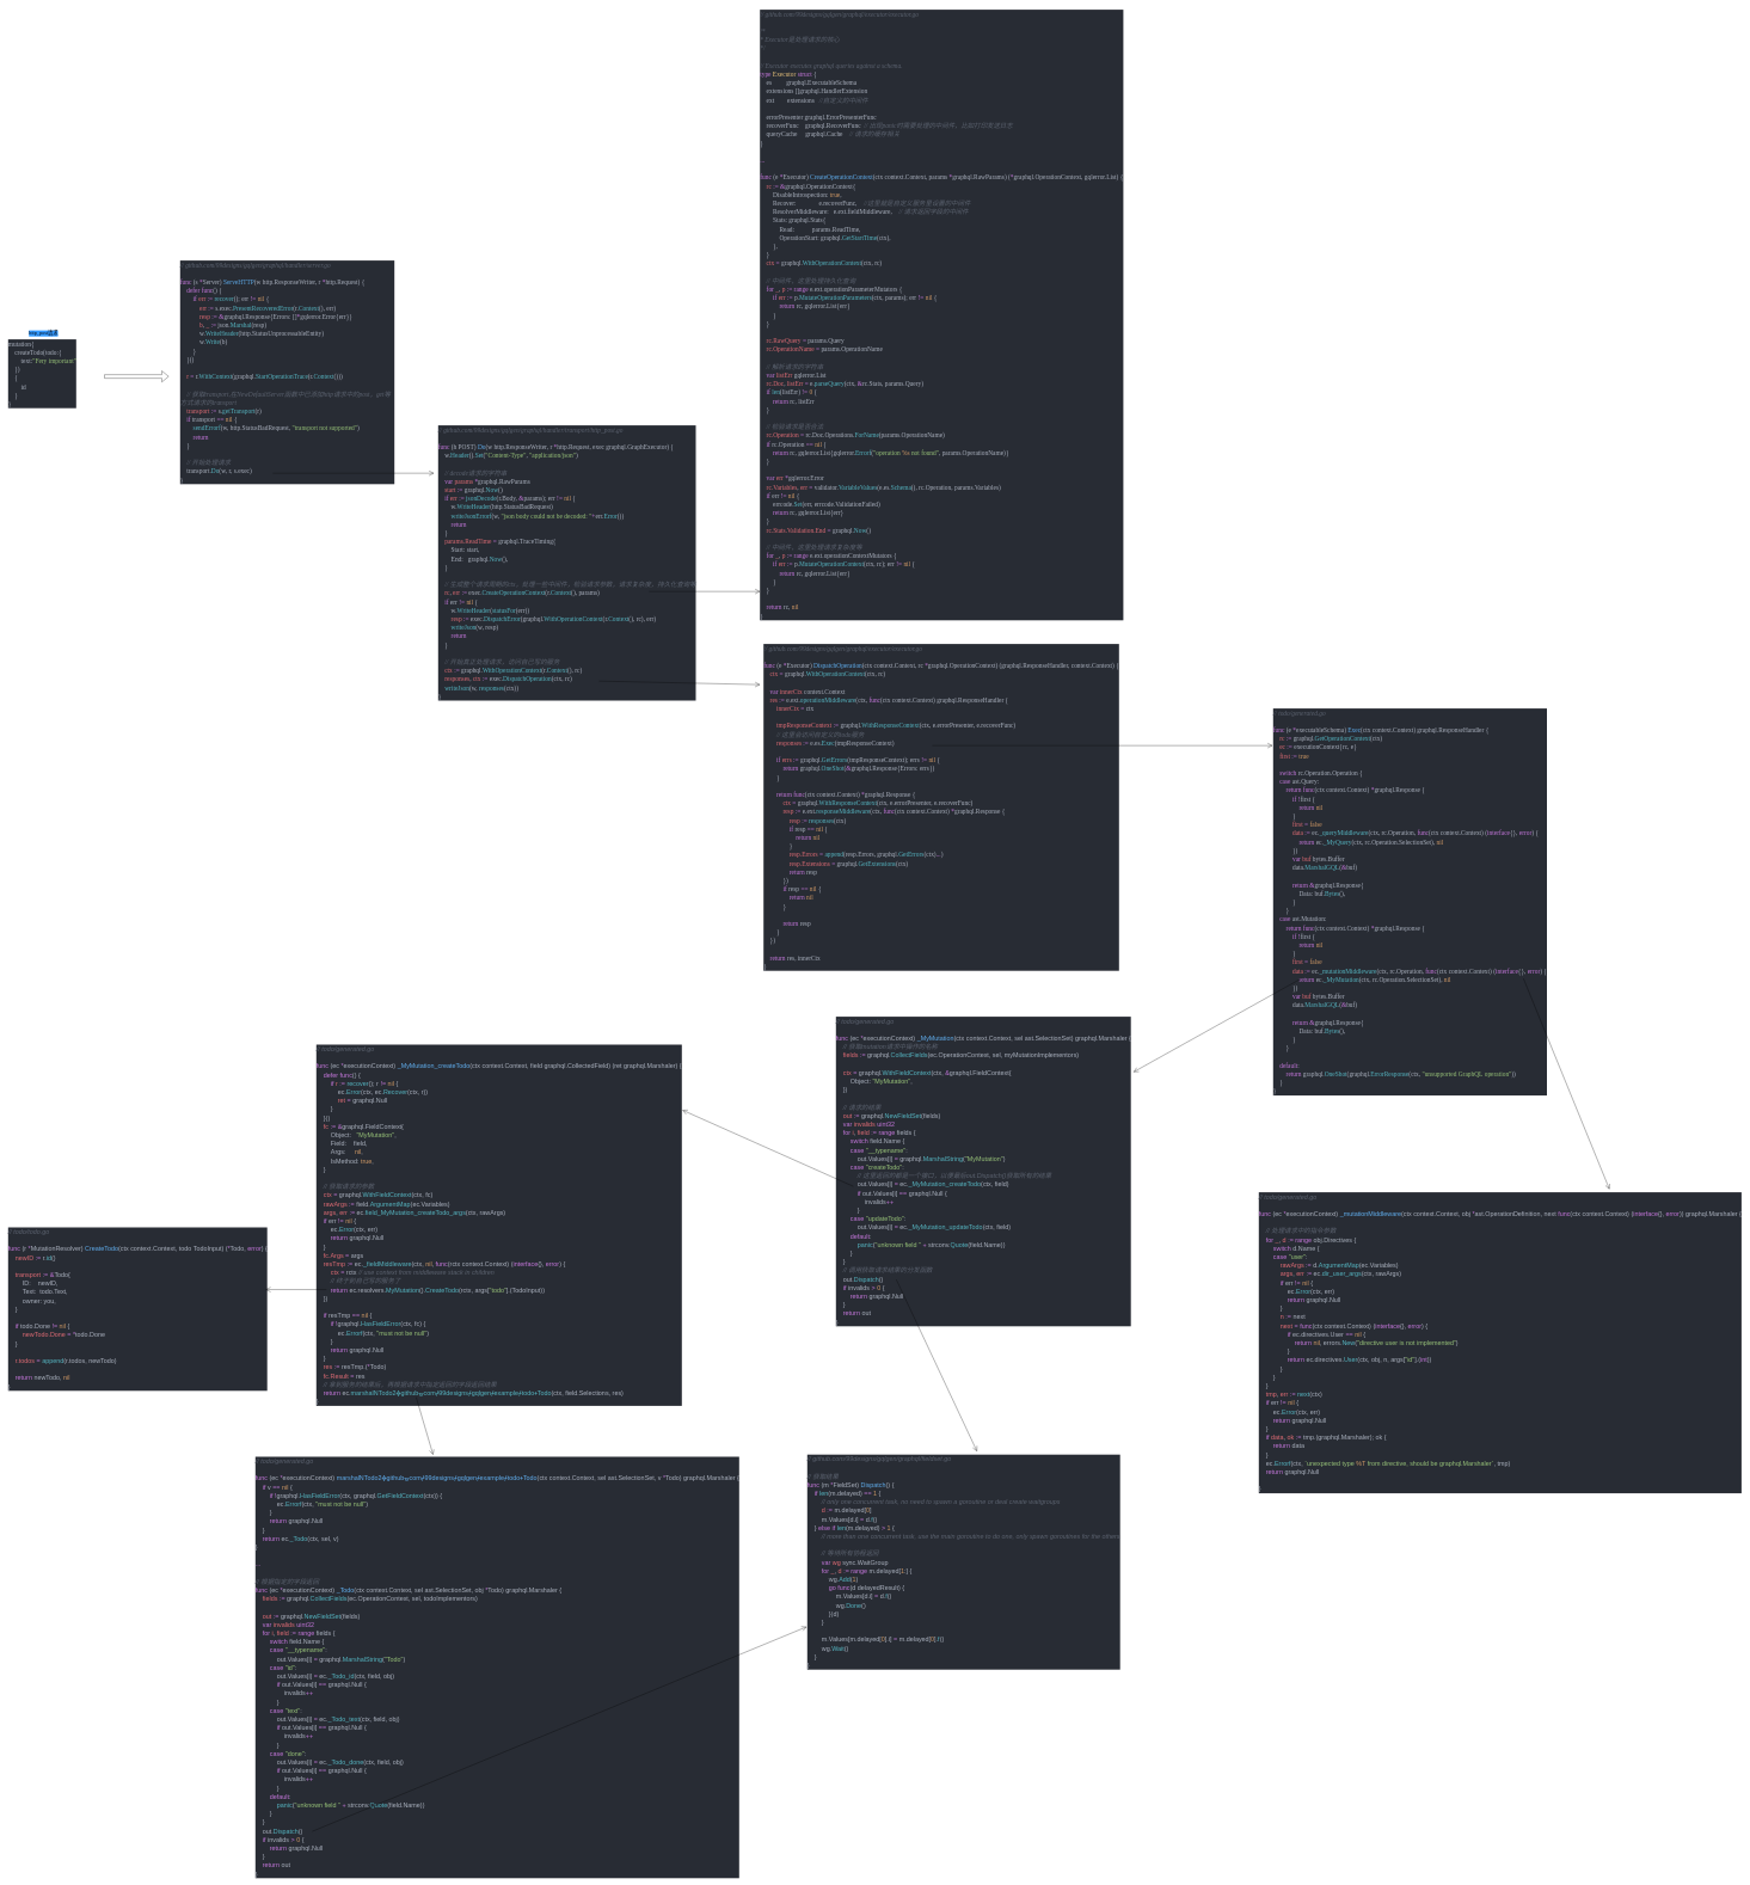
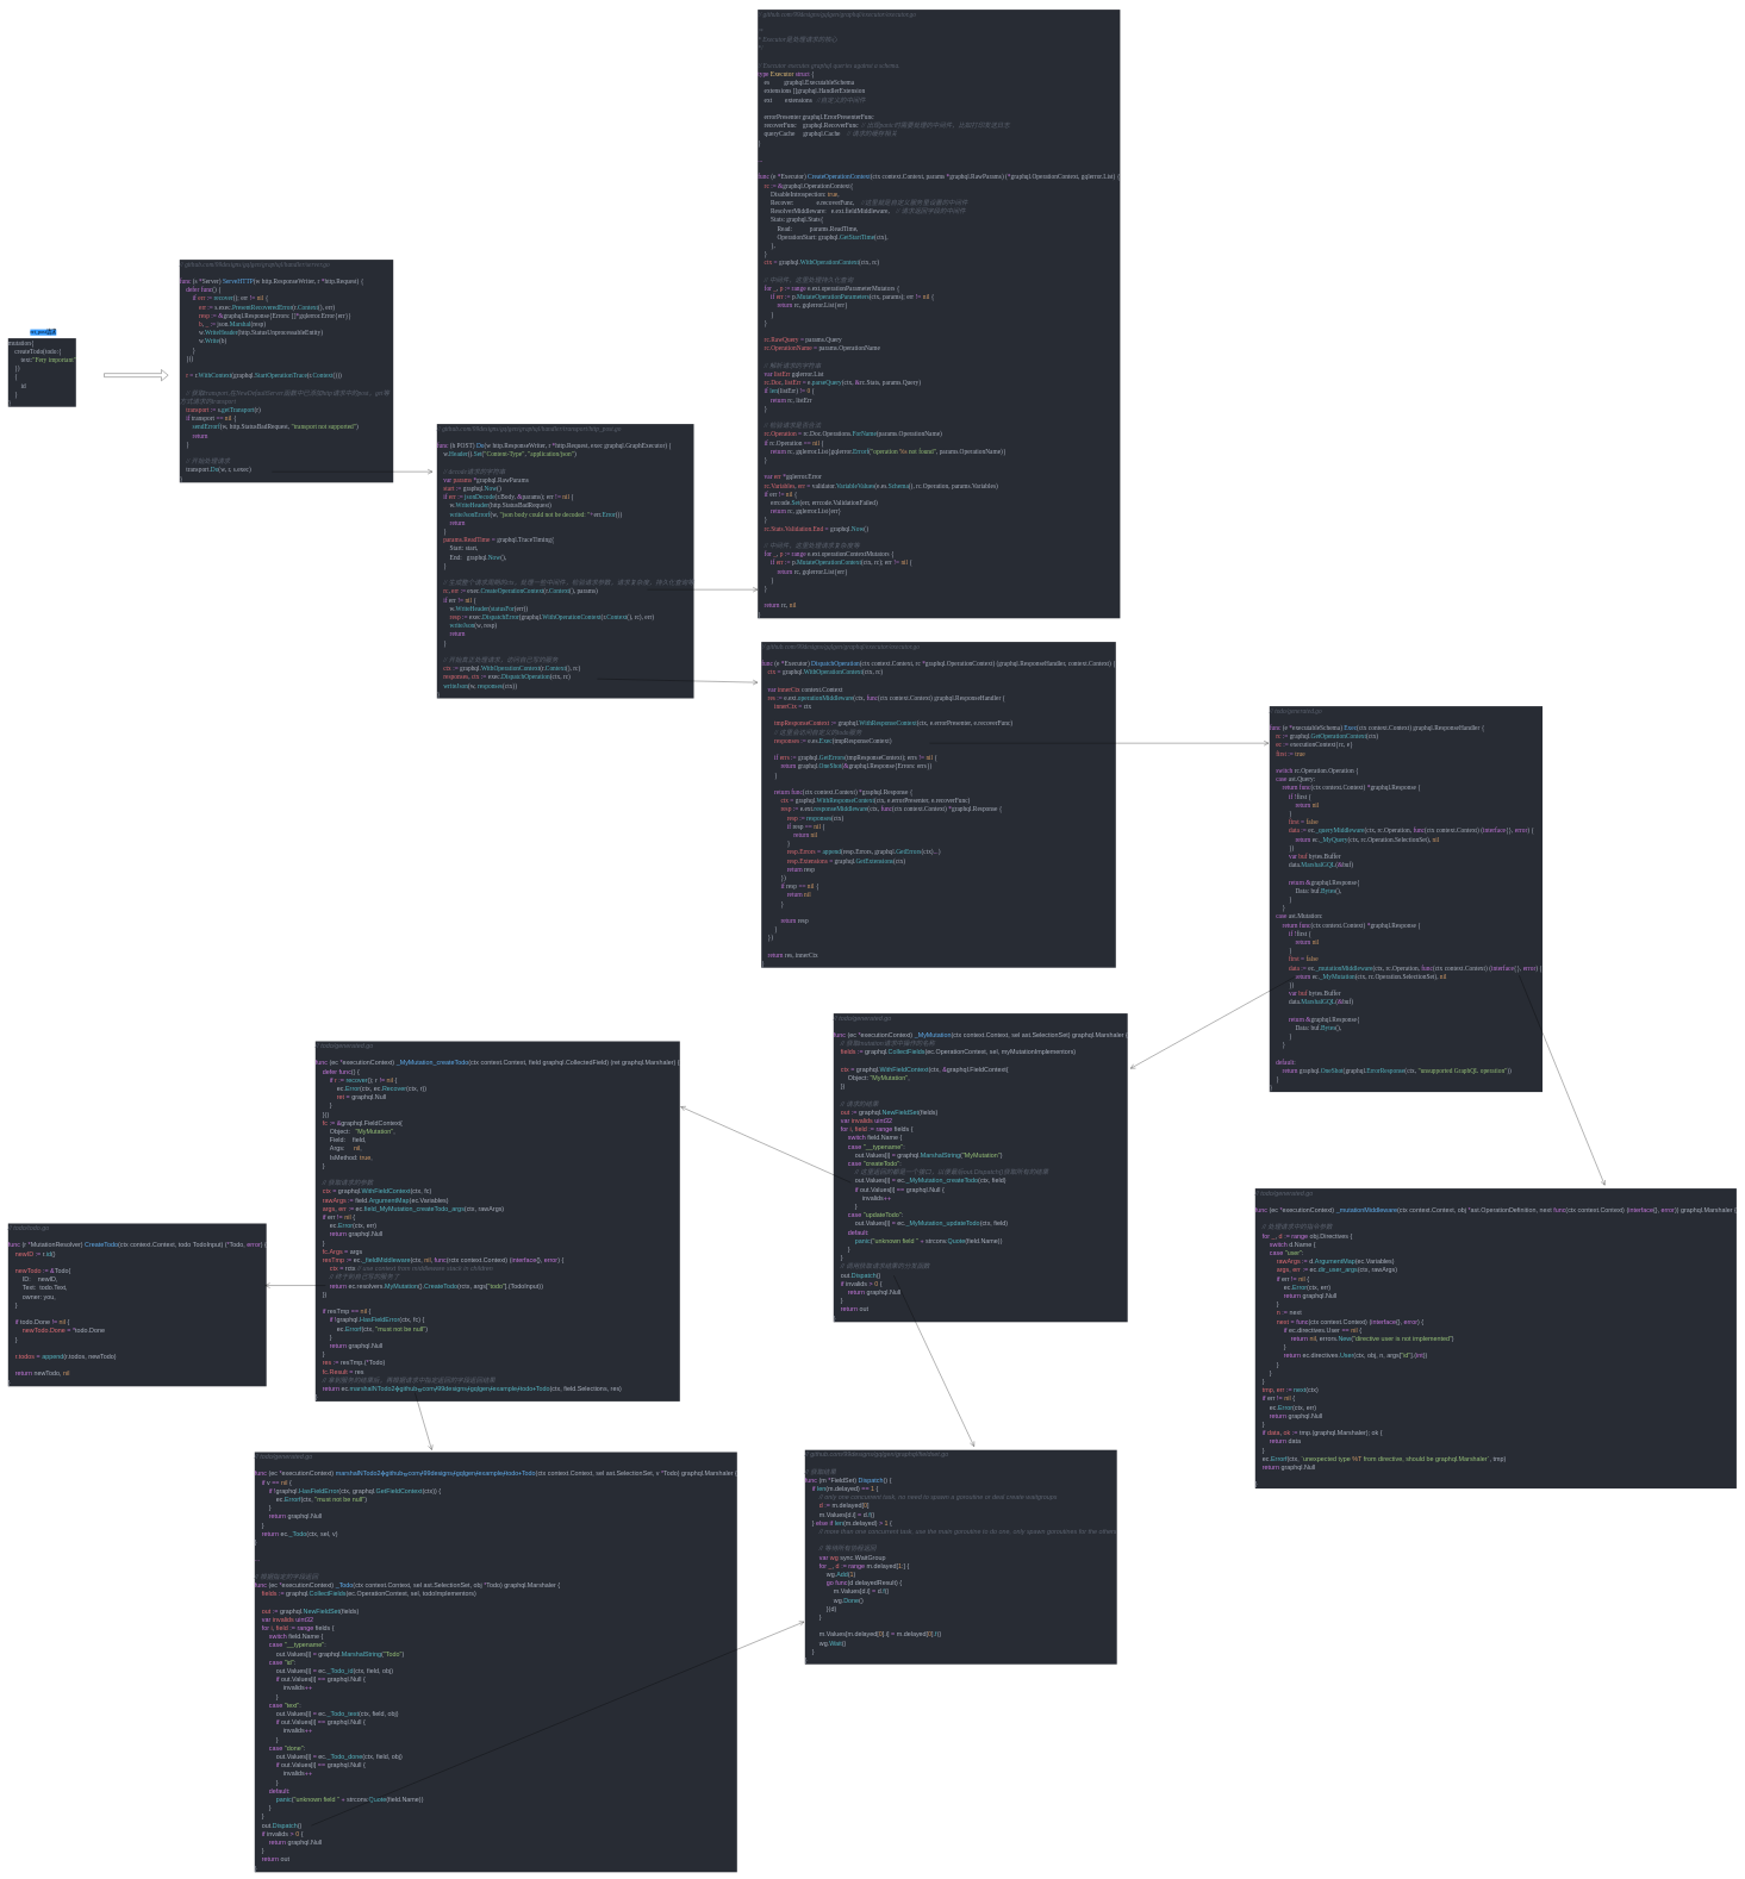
- <mxCell id="2" value="http_post请求" style="text;html=1;strokeColor=none;fillColor=none;align=center;verticalAlign=middle;whiteSpace=wrap;rounded=0;labelBackgroundColor=#3399FF;fontFamily=Garamond;fontSize=14;fontColor=#000000;" parent="1" vertex="1"><mxGeometry x="70" y="920" width="101" height="20" as="geometry" /></mxCell>
+ <mxCell id="2" value="ret_post请求" style="text;html=1;strokeColor=none;fillColor=none;align=center;verticalAlign=middle;whiteSpace=wrap;rounded=0;labelBackgroundColor=#3399FF;fontFamily=Garamond;fontSize=14;fontColor=#000000;" parent="1" vertex="1"><mxGeometry x="70" y="920" width="101" height="20" as="geometry" /></mxCell>
- <mxCell id="16" value="&lt;div style=&quot;color: rgb(171, 178, 191); background-color: rgb(40, 44, 52); font-weight: normal; font-size: 18px; line-height: 24px;&quot;&gt;&lt;div&gt;&lt;span style=&quot;color: #5c6370 ; font-style: italic&quot;&gt;//&amp;nbsp;todo/todo.go&lt;/span&gt;&lt;/div&gt;&lt;br&gt;&lt;div&gt;&lt;span style=&quot;color: #c678dd&quot;&gt;func&lt;/span&gt;&lt;span style=&quot;color: #abb2bf&quot;&gt;&amp;nbsp;(r&amp;nbsp;&lt;/span&gt;&lt;span style=&quot;color: #c678dd&quot;&gt;*&lt;/span&gt;&lt;span style=&quot;color: #abb2bf&quot;&gt;MutationResolver)&amp;nbsp;&lt;/span&gt;&lt;span style=&quot;color: #61afef&quot;&gt;CreateTodo&lt;/span&gt;&lt;span style=&quot;color: #abb2bf&quot;&gt;(ctx&amp;nbsp;context.Context,&amp;nbsp;todo&amp;nbsp;TodoInput)&amp;nbsp;(&lt;/span&gt;&lt;span style=&quot;color: #c678dd&quot;&gt;*&lt;/span&gt;&lt;span style=&quot;color: #abb2bf&quot;&gt;Todo,&amp;nbsp;&lt;/span&gt;&lt;span style=&quot;color: #c678dd&quot;&gt;error&lt;/span&gt;&lt;span style=&quot;color: #abb2bf&quot;&gt;)&amp;nbsp;{&lt;/span&gt;&lt;/div&gt;&lt;div&gt;&lt;span style=&quot;color: #abb2bf&quot;&gt;&amp;nbsp;&amp;nbsp;&amp;nbsp;&amp;nbsp;&lt;/span&gt;&lt;span style=&quot;color: #e06c75&quot;&gt;newID&lt;/span&gt;&lt;span style=&quot;color: #abb2bf&quot;&gt;&amp;nbsp;&lt;/span&gt;&lt;span style=&quot;color: #c678dd&quot;&gt;:=&lt;/span&gt;&lt;span style=&quot;color: #abb2bf&quot;&gt;&amp;nbsp;r.&lt;/span&gt;&lt;span style=&quot;color: #56b6c2&quot;&gt;id&lt;/span&gt;&lt;span style=&quot;color: #abb2bf&quot;&gt;()&lt;/span&gt;&lt;/div&gt;&lt;br&gt;&lt;div&gt;&lt;span style=&quot;color: #abb2bf&quot;&gt;&amp;nbsp;&amp;nbsp;&amp;nbsp;&amp;nbsp;&lt;/span&gt;&lt;span style=&quot;color: #e06c75&quot;&gt;transport&lt;/span&gt;&lt;span style=&quot;color: #abb2bf&quot;&gt;&amp;nbsp;&lt;/span&gt;&lt;span style=&quot;color: #c678dd&quot;&gt;:=&lt;/span&gt;&lt;span style=&quot;color: #abb2bf&quot;&gt;&amp;nbsp;&lt;/span&gt;&lt;span style=&quot;color: #c678dd&quot;&gt;&amp;amp;&lt;/span&gt;&lt;span style=&quot;color: #abb2bf&quot;&gt;Todo{&lt;/span&gt;&lt;/div&gt;&lt;div&gt;&lt;span style=&quot;color: #abb2bf&quot;&gt;&amp;nbsp;&amp;nbsp;&amp;nbsp;&amp;nbsp;&amp;nbsp;&amp;nbsp;&amp;nbsp;&amp;nbsp;ID:&amp;nbsp;&amp;nbsp;&amp;nbsp;&amp;nbsp;newID,&lt;/span&gt;&lt;/div&gt;&lt;div&gt;&lt;span style=&quot;color: #abb2bf&quot;&gt;&amp;nbsp;&amp;nbsp;&amp;nbsp;&amp;nbsp;&amp;nbsp;&amp;nbsp;&amp;nbsp;&amp;nbsp;Text:&amp;nbsp;&amp;nbsp;todo.Text,&lt;/span&gt;&lt;/div&gt;&lt;div&gt;&lt;span style=&quot;color: #abb2bf&quot;&gt;&amp;nbsp;&amp;nbsp;&amp;nbsp;&amp;nbsp;&amp;nbsp;&amp;nbsp;&amp;nbsp;&amp;nbsp;owner:&amp;nbsp;you,&lt;/span&gt;&lt;/div&gt;&lt;div&gt;&lt;span style=&quot;color: #abb2bf&quot;&gt;&amp;nbsp;&amp;nbsp;&amp;nbsp;&amp;nbsp;}&lt;/span&gt;&lt;/div&gt;&lt;br&gt;&lt;div&gt;&lt;span style=&quot;color: #abb2bf&quot;&gt;&amp;nbsp;&amp;nbsp;&amp;nbsp;&amp;nbsp;&lt;/span&gt;&lt;span style=&quot;color: #c678dd&quot;&gt;if&lt;/span&gt;&lt;span style=&quot;color: #abb2bf&quot;&gt;&amp;nbsp;todo.Done&amp;nbsp;&lt;/span&gt;&lt;span style=&quot;color: #c678dd&quot;&gt;!=&lt;/span&gt;&lt;span style=&quot;color: #abb2bf&quot;&gt;&amp;nbsp;&lt;/span&gt;&lt;span style=&quot;color: #d19a66&quot;&gt;nil&lt;/span&gt;&lt;span style=&quot;color: #abb2bf&quot;&gt;&amp;nbsp;{&lt;/span&gt;&lt;/div&gt;&lt;div&gt;&lt;span style=&quot;color: #abb2bf&quot;&gt;&amp;nbsp;&amp;nbsp;&amp;nbsp;&amp;nbsp;&amp;nbsp;&amp;nbsp;&amp;nbsp;&amp;nbsp;&lt;/span&gt;&lt;span style=&quot;color: #e06c75&quot;&gt;newTodo.Done&lt;/span&gt;&lt;span style=&quot;color: #abb2bf&quot;&gt;&amp;nbsp;&lt;/span&gt;&lt;span style=&quot;color: #c678dd&quot;&gt;=&lt;/span&gt;&lt;span style=&quot;color: #abb2bf&quot;&gt;&amp;nbsp;&lt;/span&gt;&lt;span style=&quot;color: #c678dd&quot;&gt;*&lt;/span&gt;&lt;span style=&quot;color: #abb2bf&quot;&gt;todo.Done&lt;/span&gt;&lt;/div&gt;&lt;div&gt;&lt;span style=&quot;color: #abb2bf&quot;&gt;&amp;nbsp;&amp;nbsp;&amp;nbsp;&amp;nbsp;}&lt;/span&gt;&lt;/div&gt;&lt;br&gt;&lt;div&gt;&lt;span style=&quot;color: #abb2bf&quot;&gt;&amp;nbsp;&amp;nbsp;&amp;nbsp;&amp;nbsp;&lt;/span&gt;&lt;span style=&quot;color: #e06c75&quot;&gt;r.todos&lt;/span&gt;&lt;span style=&quot;color: #abb2bf&quot;&gt;&amp;nbsp;&lt;/span&gt;&lt;span style=&quot;color: #c678dd&quot;&gt;=&lt;/span&gt;&lt;span style=&quot;color: #abb2bf&quot;&gt;&amp;nbsp;&lt;/span&gt;&lt;span style=&quot;color: #56b6c2&quot;&gt;append&lt;/span&gt;&lt;span style=&quot;color: #abb2bf&quot;&gt;(r.todos,&amp;nbsp;newTodo)&lt;/span&gt;&lt;/div&gt;&lt;br&gt;&lt;div&gt;&lt;span style=&quot;color: #abb2bf&quot;&gt;&amp;nbsp;&amp;nbsp;&amp;nbsp;&amp;nbsp;&lt;/span&gt;&lt;span style=&quot;color: #c678dd&quot;&gt;return&lt;/span&gt;&lt;span style=&quot;color: #abb2bf&quot;&gt;&amp;nbsp;newTodo,&amp;nbsp;&lt;/span&gt;&lt;span style=&quot;color: #d19a66&quot;&gt;nil&lt;/span&gt;&lt;/div&gt;&lt;div&gt;&lt;span style=&quot;color: #abb2bf&quot;&gt;}&lt;/span&gt;&lt;/div&gt;&lt;/div&gt;" style="text;whiteSpace=wrap;html=1;" vertex="1" parent="1"><mxGeometry x="20" y="3418" width="730" height="470" as="geometry" /></mxCell>
+ <mxCell id="16" value="&lt;div style=&quot;color: rgb(171, 178, 191); background-color: rgb(40, 44, 52); font-weight: normal; font-size: 18px; line-height: 24px;&quot;&gt;&lt;div&gt;&lt;span style=&quot;color: #5c6370 ; font-style: italic&quot;&gt;//&amp;nbsp;todo/todo.go&lt;/span&gt;&lt;/div&gt;&lt;br&gt;&lt;div&gt;&lt;span style=&quot;color: #c678dd&quot;&gt;func&lt;/span&gt;&lt;span style=&quot;color: #abb2bf&quot;&gt;&amp;nbsp;(r&amp;nbsp;&lt;/span&gt;&lt;span style=&quot;color: #c678dd&quot;&gt;*&lt;/span&gt;&lt;span style=&quot;color: #abb2bf&quot;&gt;MutationResolver)&amp;nbsp;&lt;/span&gt;&lt;span style=&quot;color: #61afef&quot;&gt;CreateTodo&lt;/span&gt;&lt;span style=&quot;color: #abb2bf&quot;&gt;(ctx&amp;nbsp;context.Context,&amp;nbsp;todo&amp;nbsp;TodoInput)&amp;nbsp;(&lt;/span&gt;&lt;span style=&quot;color: #c678dd&quot;&gt;*&lt;/span&gt;&lt;span style=&quot;color: #abb2bf&quot;&gt;Todo,&amp;nbsp;&lt;/span&gt;&lt;span style=&quot;color: #c678dd&quot;&gt;error&lt;/span&gt;&lt;span style=&quot;color: #abb2bf&quot;&gt;)&amp;nbsp;{&lt;/span&gt;&lt;/div&gt;&lt;div&gt;&lt;span style=&quot;color: #abb2bf&quot;&gt;&amp;nbsp;&amp;nbsp;&amp;nbsp;&amp;nbsp;&lt;/span&gt;&lt;span style=&quot;color: #e06c75&quot;&gt;newID&lt;/span&gt;&lt;span style=&quot;color: #abb2bf&quot;&gt;&amp;nbsp;&lt;/span&gt;&lt;span style=&quot;color: #c678dd&quot;&gt;:=&lt;/span&gt;&lt;span style=&quot;color: #abb2bf&quot;&gt;&amp;nbsp;r.&lt;/span&gt;&lt;span style=&quot;color: #56b6c2&quot;&gt;id&lt;/span&gt;&lt;span style=&quot;color: #abb2bf&quot;&gt;()&lt;/span&gt;&lt;/div&gt;&lt;br&gt;&lt;div&gt;&lt;span style=&quot;color: #abb2bf&quot;&gt;&amp;nbsp;&amp;nbsp;&amp;nbsp;&amp;nbsp;&lt;/span&gt;&lt;span style=&quot;color: #e06c75&quot;&gt;newTodo&lt;/span&gt;&lt;span style=&quot;color: #abb2bf&quot;&gt;&amp;nbsp;&lt;/span&gt;&lt;span style=&quot;color: #c678dd&quot;&gt;:=&lt;/span&gt;&lt;span style=&quot;color: #abb2bf&quot;&gt;&amp;nbsp;&lt;/span&gt;&lt;span style=&quot;color: #c678dd&quot;&gt;&amp;amp;&lt;/span&gt;&lt;span style=&quot;color: #abb2bf&quot;&gt;Todo{&lt;/span&gt;&lt;/div&gt;&lt;div&gt;&lt;span style=&quot;color: #abb2bf&quot;&gt;&amp;nbsp;&amp;nbsp;&amp;nbsp;&amp;nbsp;&amp;nbsp;&amp;nbsp;&amp;nbsp;&amp;nbsp;ID:&amp;nbsp;&amp;nbsp;&amp;nbsp;&amp;nbsp;newID,&lt;/span&gt;&lt;/div&gt;&lt;div&gt;&lt;span style=&quot;color: #abb2bf&quot;&gt;&amp;nbsp;&amp;nbsp;&amp;nbsp;&amp;nbsp;&amp;nbsp;&amp;nbsp;&amp;nbsp;&amp;nbsp;Text:&amp;nbsp;&amp;nbsp;todo.Text,&lt;/span&gt;&lt;/div&gt;&lt;div&gt;&lt;span style=&quot;color: #abb2bf&quot;&gt;&amp;nbsp;&amp;nbsp;&amp;nbsp;&amp;nbsp;&amp;nbsp;&amp;nbsp;&amp;nbsp;&amp;nbsp;owner:&amp;nbsp;you,&lt;/span&gt;&lt;/div&gt;&lt;div&gt;&lt;span style=&quot;color: #abb2bf&quot;&gt;&amp;nbsp;&amp;nbsp;&amp;nbsp;&amp;nbsp;}&lt;/span&gt;&lt;/div&gt;&lt;br&gt;&lt;div&gt;&lt;span style=&quot;color: #abb2bf&quot;&gt;&amp;nbsp;&amp;nbsp;&amp;nbsp;&amp;nbsp;&lt;/span&gt;&lt;span style=&quot;color: #c678dd&quot;&gt;if&lt;/span&gt;&lt;span style=&quot;color: #abb2bf&quot;&gt;&amp;nbsp;todo.Done&amp;nbsp;&lt;/span&gt;&lt;span style=&quot;color: #c678dd&quot;&gt;!=&lt;/span&gt;&lt;span style=&quot;color: #abb2bf&quot;&gt;&amp;nbsp;&lt;/span&gt;&lt;span style=&quot;color: #d19a66&quot;&gt;nil&lt;/span&gt;&lt;span style=&quot;color: #abb2bf&quot;&gt;&amp;nbsp;{&lt;/span&gt;&lt;/div&gt;&lt;div&gt;&lt;span style=&quot;color: #abb2bf&quot;&gt;&amp;nbsp;&amp;nbsp;&amp;nbsp;&amp;nbsp;&amp;nbsp;&amp;nbsp;&amp;nbsp;&amp;nbsp;&lt;/span&gt;&lt;span style=&quot;color: #e06c75&quot;&gt;newTodo.Done&lt;/span&gt;&lt;span style=&quot;color: #abb2bf&quot;&gt;&amp;nbsp;&lt;/span&gt;&lt;span style=&quot;color: #c678dd&quot;&gt;=&lt;/span&gt;&lt;span style=&quot;color: #abb2bf&quot;&gt;&amp;nbsp;&lt;/span&gt;&lt;span style=&quot;color: #c678dd&quot;&gt;*&lt;/span&gt;&lt;span style=&quot;color: #abb2bf&quot;&gt;todo.Done&lt;/span&gt;&lt;/div&gt;&lt;div&gt;&lt;span style=&quot;color: #abb2bf&quot;&gt;&amp;nbsp;&amp;nbsp;&amp;nbsp;&amp;nbsp;}&lt;/span&gt;&lt;/div&gt;&lt;br&gt;&lt;div&gt;&lt;span style=&quot;color: #abb2bf&quot;&gt;&amp;nbsp;&amp;nbsp;&amp;nbsp;&amp;nbsp;&lt;/span&gt;&lt;span style=&quot;color: #e06c75&quot;&gt;r.todos&lt;/span&gt;&lt;span style=&quot;color: #abb2bf&quot;&gt;&amp;nbsp;&lt;/span&gt;&lt;span style=&quot;color: #c678dd&quot;&gt;=&lt;/span&gt;&lt;span style=&quot;color: #abb2bf&quot;&gt;&amp;nbsp;&lt;/span&gt;&lt;span style=&quot;color: #56b6c2&quot;&gt;append&lt;/span&gt;&lt;span style=&quot;color: #abb2bf&quot;&gt;(r.todos,&amp;nbsp;newTodo)&lt;/span&gt;&lt;/div&gt;&lt;br&gt;&lt;div&gt;&lt;span style=&quot;color: #abb2bf&quot;&gt;&amp;nbsp;&amp;nbsp;&amp;nbsp;&amp;nbsp;&lt;/span&gt;&lt;span style=&quot;color: #c678dd&quot;&gt;return&lt;/span&gt;&lt;span style=&quot;color: #abb2bf&quot;&gt;&amp;nbsp;newTodo,&amp;nbsp;&lt;/span&gt;&lt;span style=&quot;color: #d19a66&quot;&gt;nil&lt;/span&gt;&lt;/div&gt;&lt;div&gt;&lt;span style=&quot;color: #abb2bf&quot;&gt;}&lt;/span&gt;&lt;/div&gt;&lt;/div&gt;" style="text;whiteSpace=wrap;html=1;" vertex="1" parent="1"><mxGeometry x="20" y="3418" width="730" height="470" as="geometry" /></mxCell>
